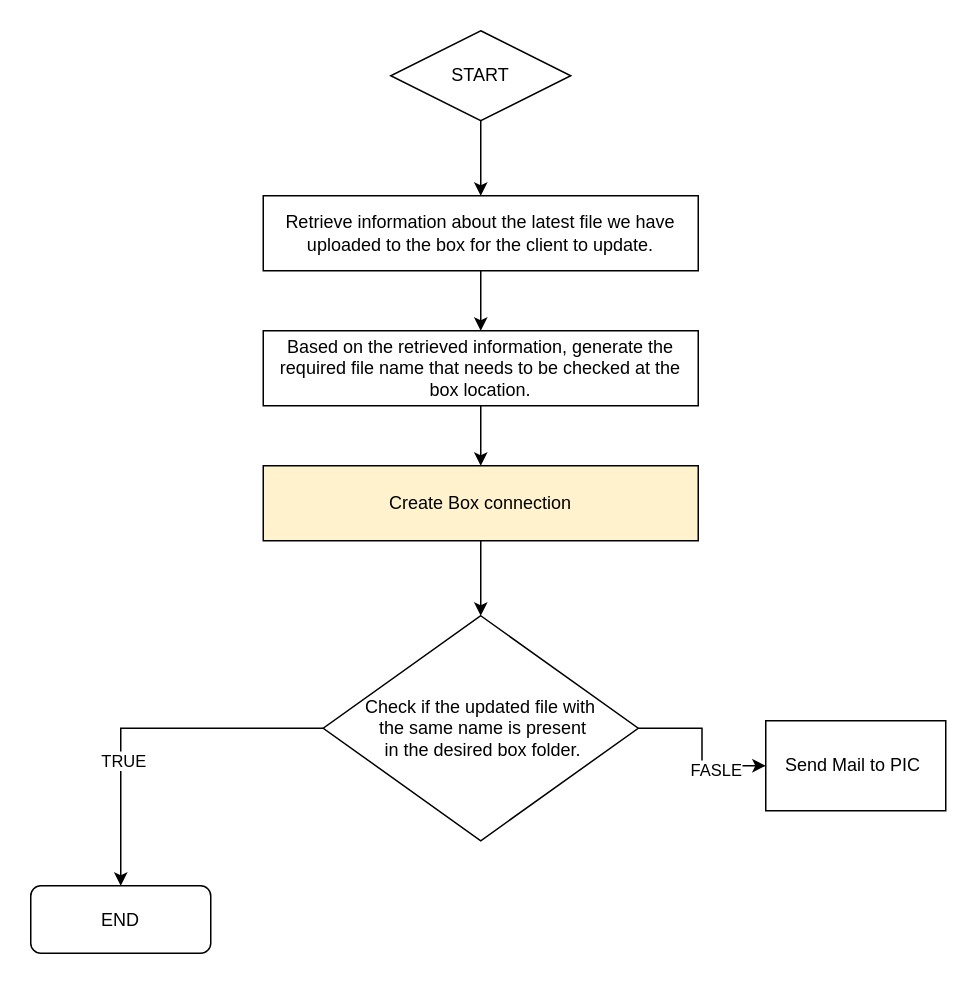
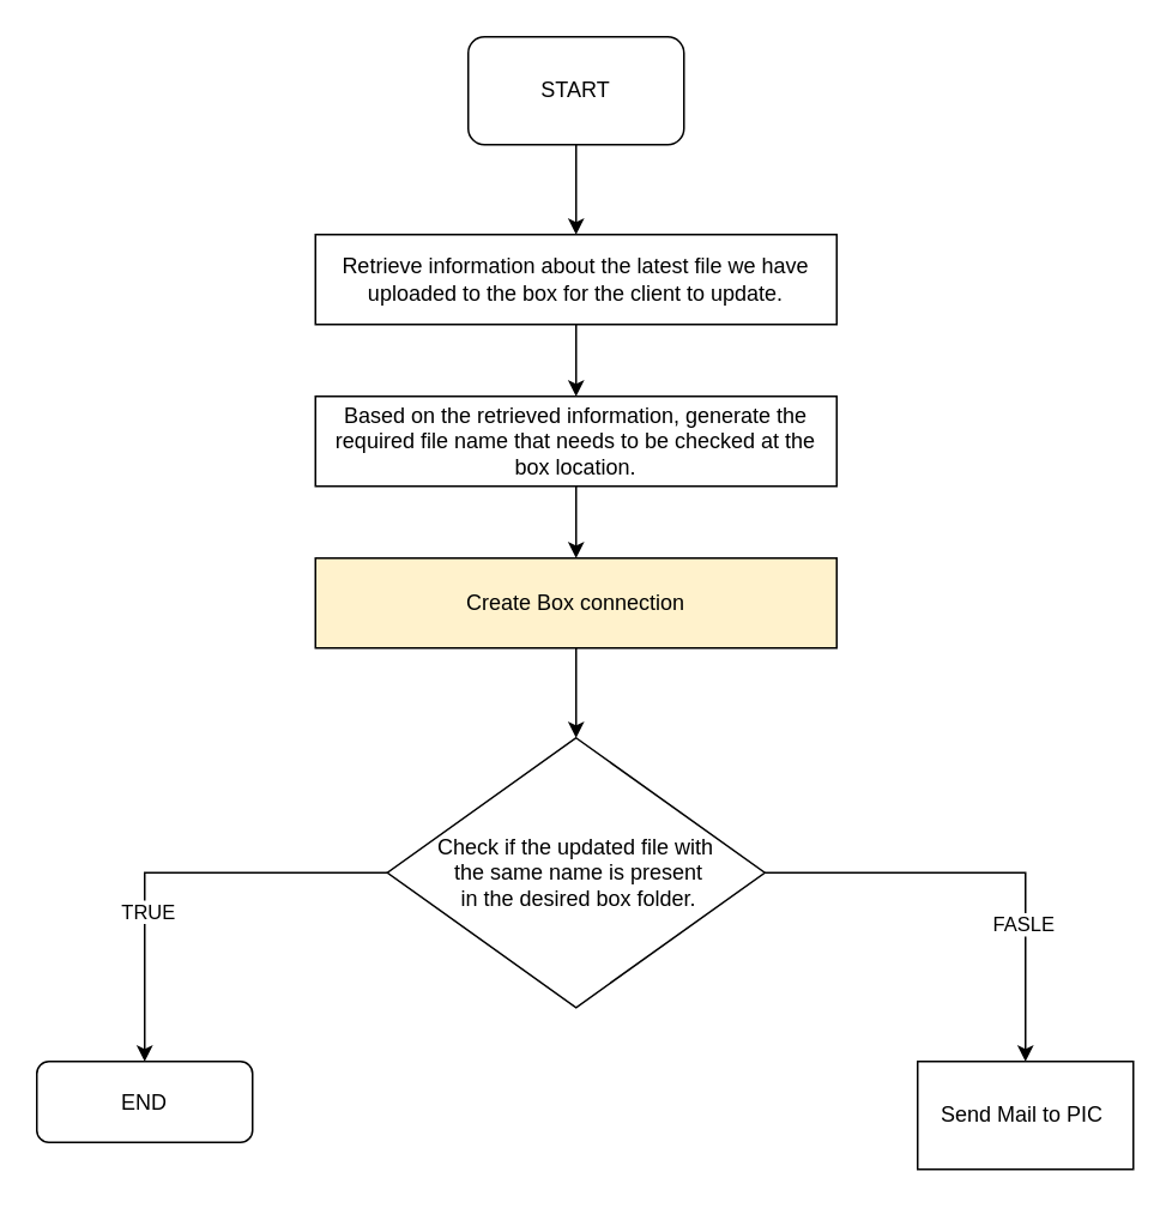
- <mxCell id="3" value="START" style="rhombus;whiteSpace=wrap;html=1;" vertex="1" parent="1"><mxGeometry x="260" y="20" width="120" height="60" as="geometry" /></mxCell>
+ <mxCell id="3" value="START" style="rounded=1;whiteSpace=wrap;html=1;" vertex="1" parent="1"><mxGeometry x="260" y="20" width="120" height="60" as="geometry" /></mxCell>
- <mxCell id="16" value="Send Mail to PIC&amp;nbsp;" style="rounded=0;whiteSpace=wrap;html=1;" vertex="1" parent="1"><mxGeometry x="510" y="480" width="120" height="60" as="geometry" /></mxCell>
+ <mxCell id="16" value="Send Mail to PIC&amp;nbsp;" style="rounded=0;whiteSpace=wrap;html=1;" vertex="1" parent="1"><mxGeometry x="510" y="590" width="120" height="60" as="geometry" /></mxCell>
